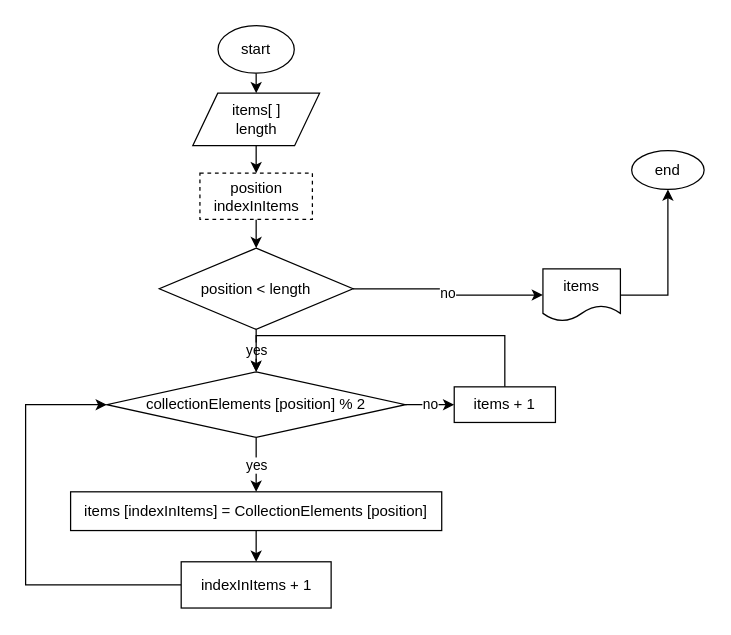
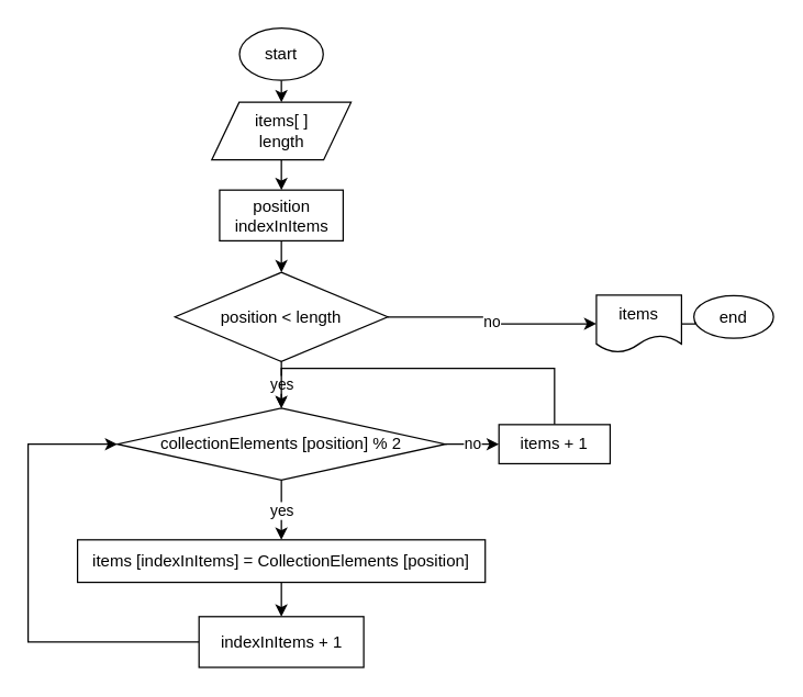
- <mxCell id="22" value="end" style="ellipse;whiteSpace=wrap;html=1;" vertex="1" parent="1"><mxGeometry x="505" y="120" width="58" height="31" as="geometry" /></mxCell>
+ <mxCell id="22" value="end" style="ellipse;whiteSpace=wrap;html=1;" vertex="1" parent="1"><mxGeometry x="505" y="215" width="58" height="31" as="geometry" /></mxCell>
- <mxCell id="7" value="position&lt;br&gt;indexInItems" style="rounded=0;whiteSpace=wrap;html=1;dashed=1;" vertex="1" parent="1"><mxGeometry x="159.5" y="138" width="90" height="37" as="geometry" /></mxCell>
+ <mxCell id="7" value="position&lt;br&gt;indexInItems" style="rounded=0;whiteSpace=wrap;html=1;" vertex="1" parent="1"><mxGeometry x="159.5" y="138" width="90" height="37" as="geometry" /></mxCell>
